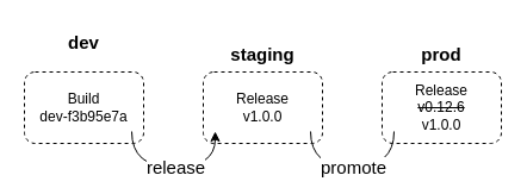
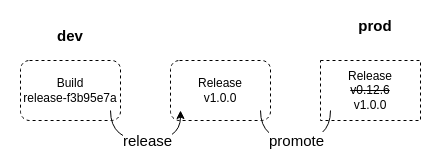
- <mxCell id="6" value="staging" style="text;html=1;strokeColor=none;fillColor=none;align=center;verticalAlign=middle;whiteSpace=wrap;rounded=0;dashed=1;fontStyle=1;fontSize=15;" vertex="1" parent="1"><mxGeometry x="190" y="30" width="60" height="30" as="geometry" /></mxCell>
- <mxCell id="7" value="prod" style="text;html=1;strokeColor=none;fillColor=none;align=center;verticalAlign=middle;whiteSpace=wrap;rounded=0;dashed=1;fontStyle=1;fontSize=15;" vertex="1" parent="1"><mxGeometry x="340" y="30" width="60" height="30" as="geometry" /></mxCell>
+ <mxCell id="7" value="prod" style="text;html=1;strokeColor=none;fillColor=none;align=center;verticalAlign=middle;whiteSpace=wrap;rounded=0;dashed=1;fontStyle=1;fontSize=15;" vertex="1" parent="1"><mxGeometry x="345" y="10" width="60" height="30" as="geometry" /></mxCell>
- <mxCell id="4" value="Build&lt;br&gt;dev-f3b95e7a" style="rounded=1;whiteSpace=wrap;html=1;fillColor=none;dashed=1;" vertex="1" parent="1"><mxGeometry x="20" y="60" width="100" height="60" as="geometry" /></mxCell>
+ <mxCell id="4" value="Build&lt;br&gt;release-f3b95e7a" style="rounded=1;whiteSpace=wrap;html=1;fillColor=none;dashed=1;" vertex="1" parent="1"><mxGeometry x="20" y="60" width="100" height="60" as="geometry" /></mxCell>
- <mxCell id="2" value="Release&lt;br&gt;&lt;strike&gt;v0.12.6&lt;/strike&gt;&lt;br&gt;v1.0.0" style="rounded=1;whiteSpace=wrap;html=1;fillColor=none;dashed=1;" vertex="1" parent="1"><mxGeometry x="320" y="60" width="100" height="60" as="geometry" /></mxCell>
+ <mxCell id="2" value="Release&lt;br&gt;&lt;strike&gt;v0.12.6&lt;/strike&gt;&lt;br&gt;v1.0.0" style="whiteSpace=wrap;html=1;fillColor=none;dashed=1;rounded=0;" vertex="1" parent="1"><mxGeometry x="320" y="60" width="100" height="60" as="geometry" /></mxCell>
